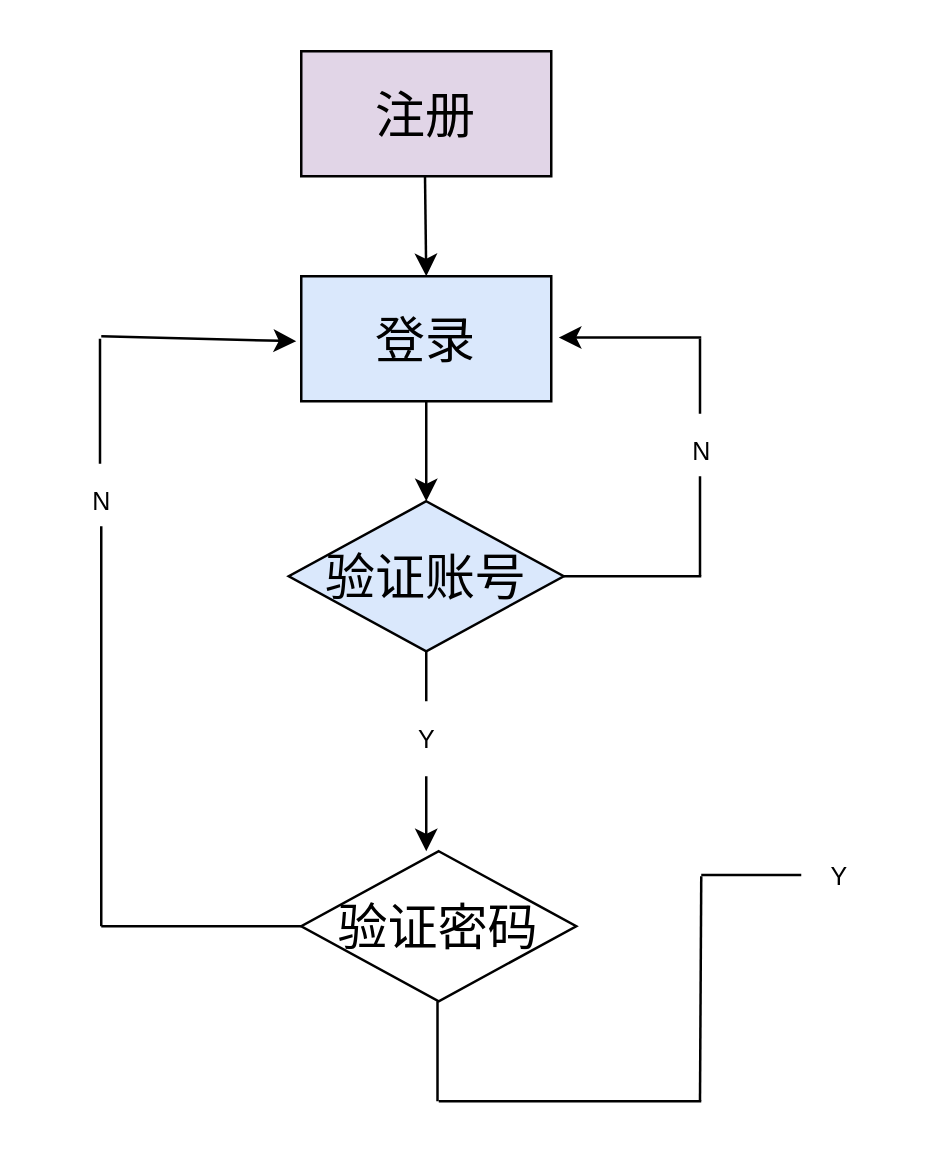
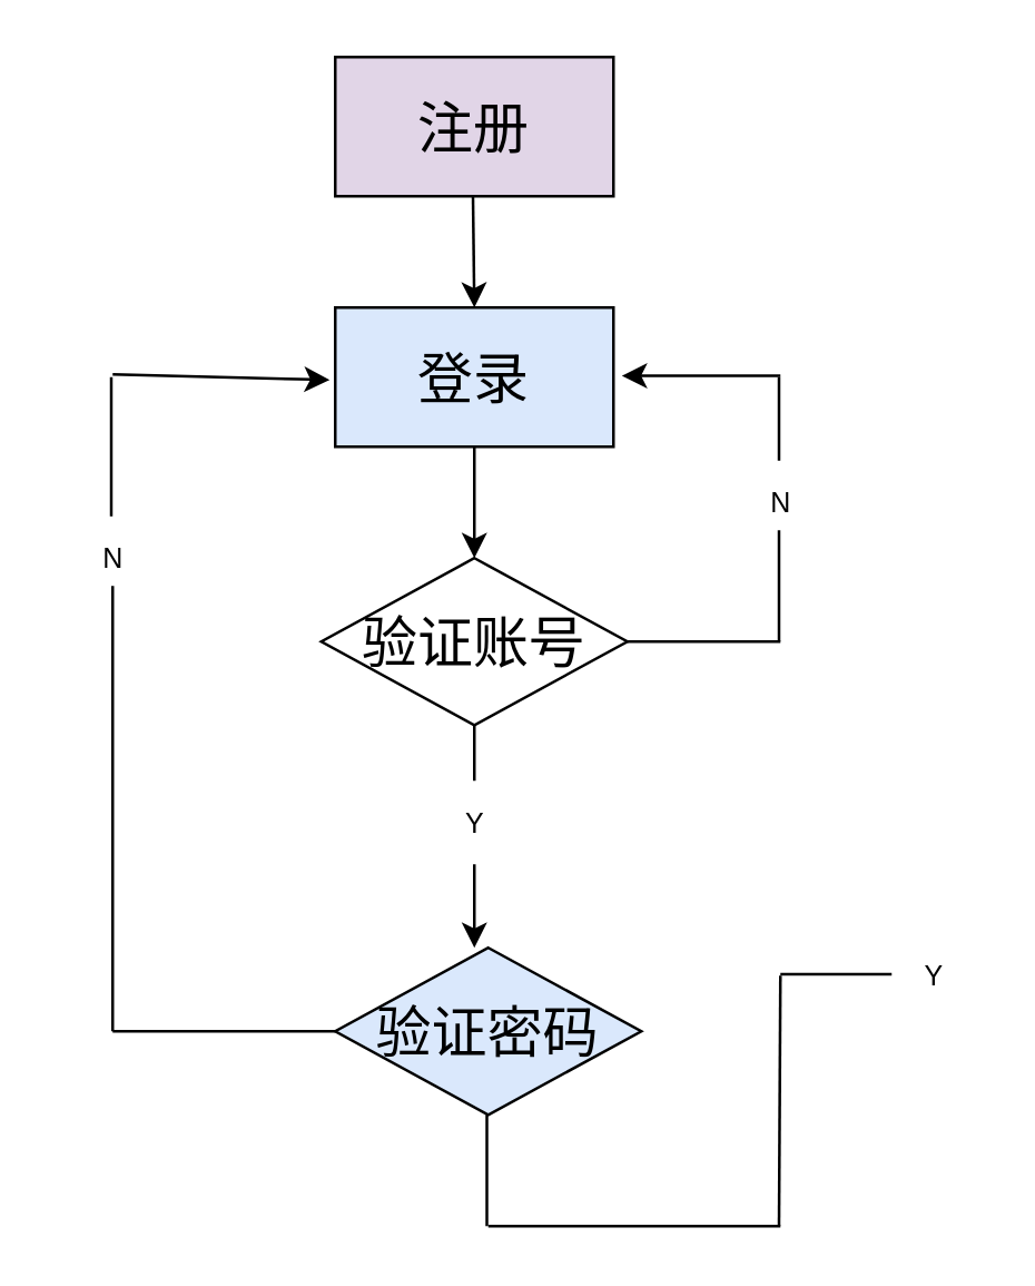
- <mxCell id="6" value="验证账号" style="rhombus;whiteSpace=wrap;html=1;fontSize=20;fillColor=#dae8fc;" vertex="1" parent="1"><mxGeometry x="115" y="200" width="110" height="60" as="geometry" /></mxCell>
+ <mxCell id="6" value="验证账号" style="rhombus;whiteSpace=wrap;html=1;fontSize=20;" vertex="1" parent="1"><mxGeometry x="115" y="200" width="110" height="60" as="geometry" /></mxCell>
- <mxCell id="10" value="验证密码" style="rhombus;whiteSpace=wrap;html=1;fontSize=20;" vertex="1" parent="1"><mxGeometry x="120" y="340" width="110" height="60" as="geometry" /></mxCell>
+ <mxCell id="10" value="验证密码" style="rhombus;whiteSpace=wrap;html=1;fontSize=20;fillColor=#dae8fc;" vertex="1" parent="1"><mxGeometry x="120" y="340" width="110" height="60" as="geometry" /></mxCell>
